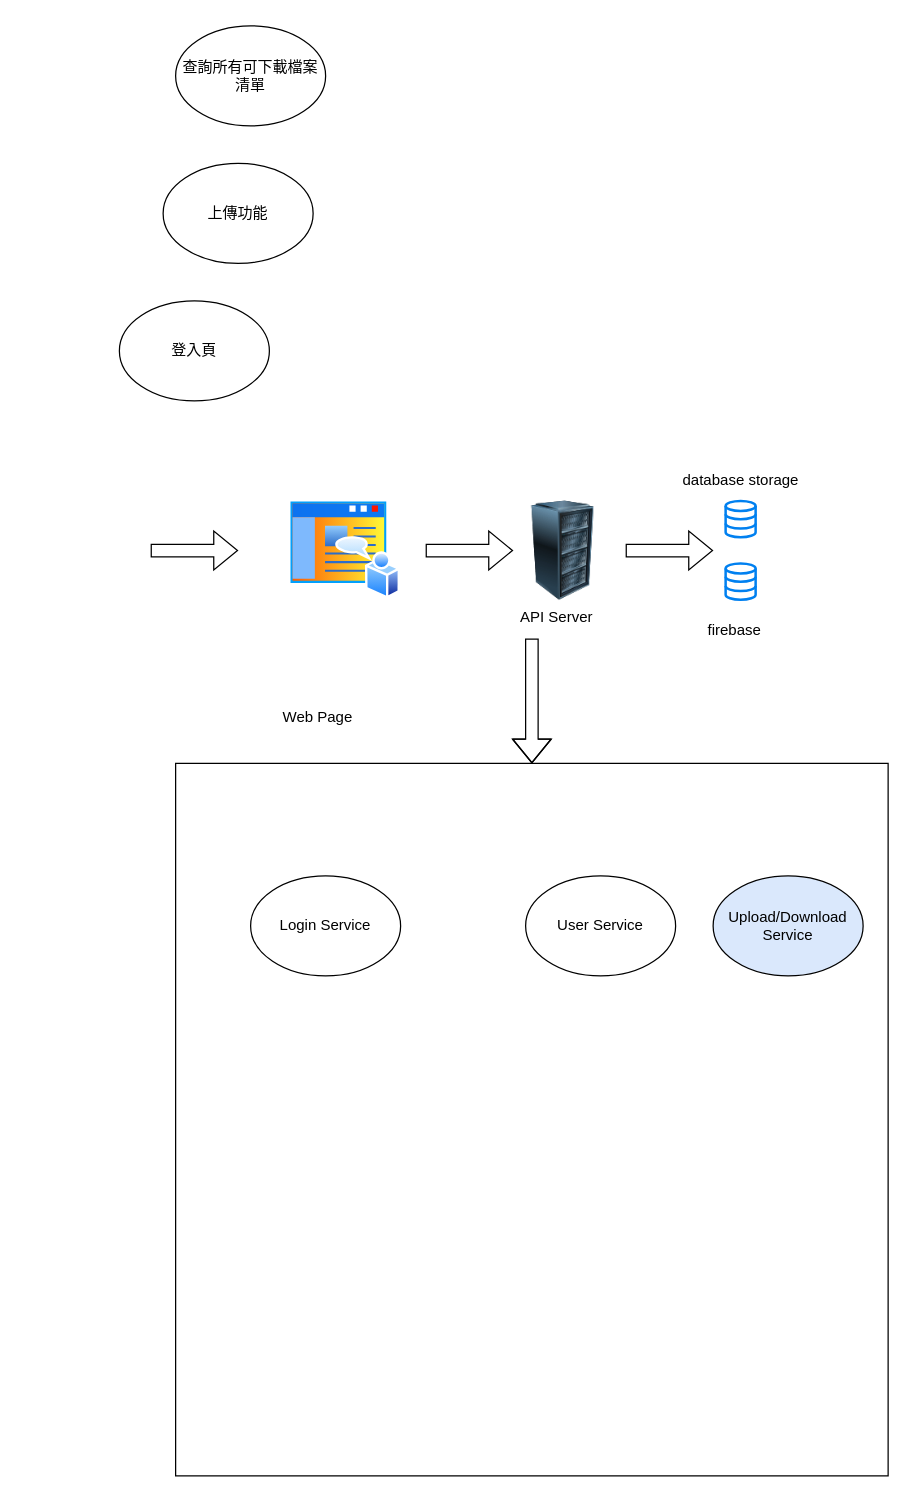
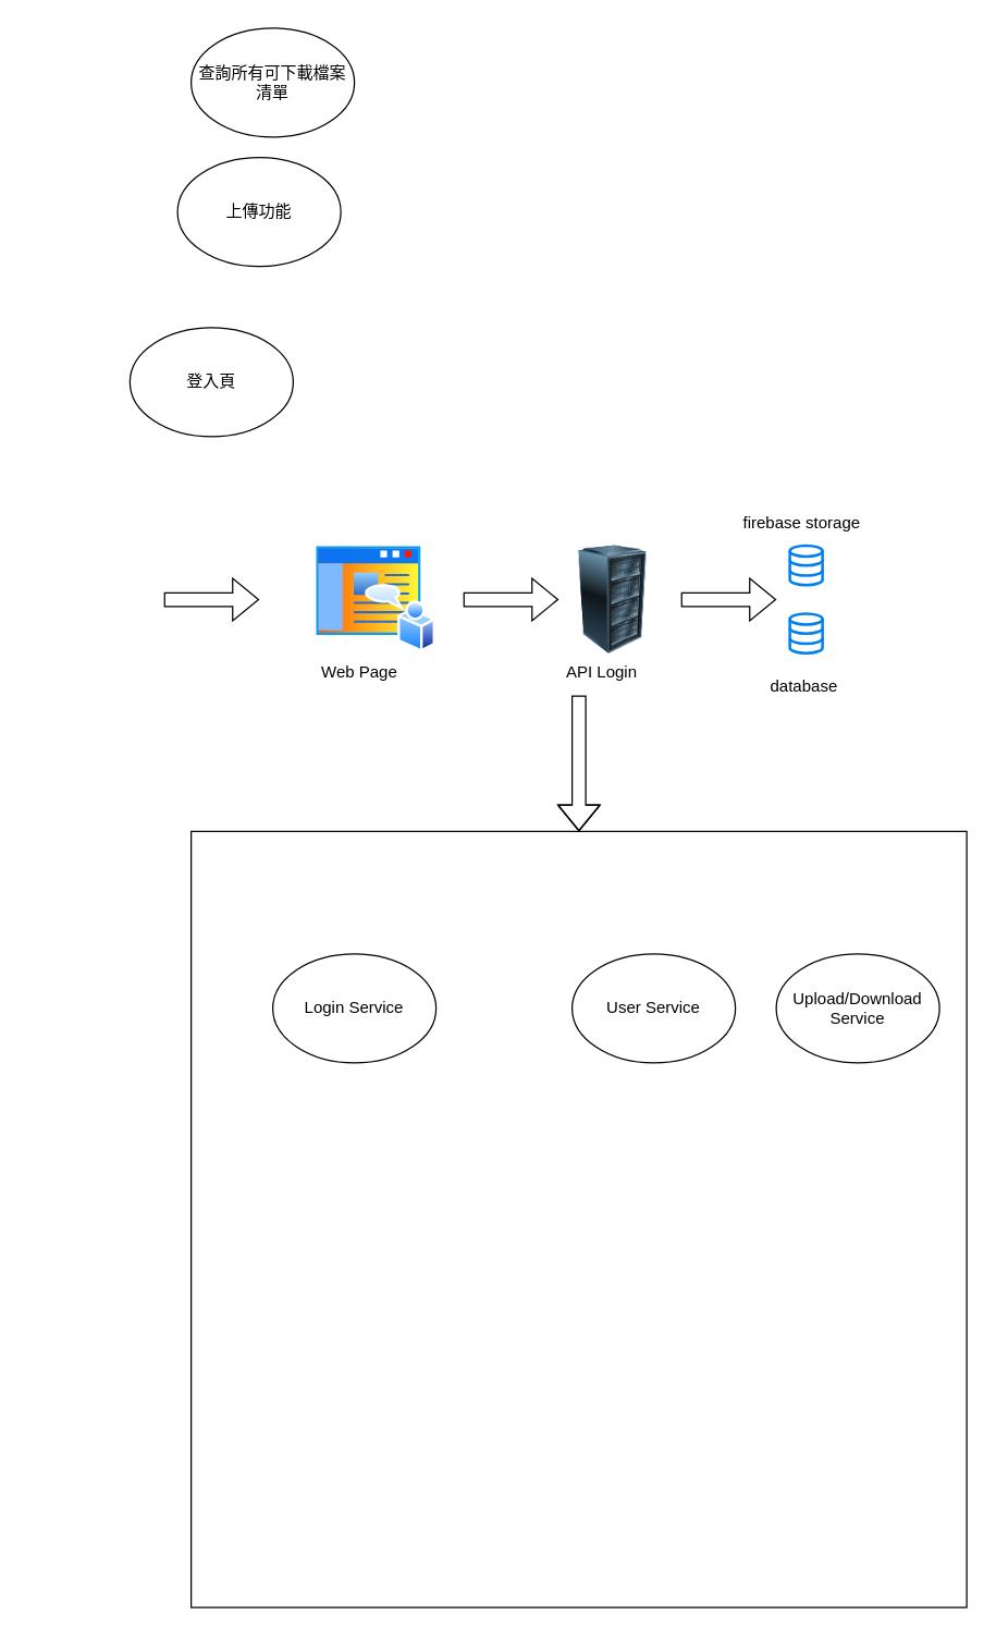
- <mxCell id="20" value="上傳功能" style="ellipse;whiteSpace=wrap;html=1;" vertex="1" parent="1"><mxGeometry x="130" y="130" width="120" height="80" as="geometry" /></mxCell>
+ <mxCell id="20" value="上傳功能" style="ellipse;whiteSpace=wrap;html=1;" vertex="1" parent="1"><mxGeometry x="130" y="115" width="120" height="80" as="geometry" /></mxCell>
- <mxCell id="5" value="database storage" style="text;strokeColor=none;fillColor=none;spacingLeft=4;spacingRight=4;overflow=hidden;rotatable=0;points=[[0,0.5],[1,0.5]];portConstraint=eastwest;fontSize=12;" vertex="1" parent="1"><mxGeometry x="540" y="370" width="124" height="30" as="geometry" /></mxCell>
+ <mxCell id="5" value="firebase storage" style="text;strokeColor=none;fillColor=none;spacingLeft=4;spacingRight=4;overflow=hidden;rotatable=0;points=[[0,0.5],[1,0.5]];portConstraint=eastwest;fontSize=12;" vertex="1" parent="1"><mxGeometry x="540" y="370" width="124" height="30" as="geometry" /></mxCell>
- <mxCell id="8" value="API Server" style="text;strokeColor=none;fillColor=none;spacingLeft=4;spacingRight=4;overflow=hidden;rotatable=0;points=[[0,0.5],[1,0.5]];portConstraint=eastwest;fontSize=12;" vertex="1" parent="1"><mxGeometry x="410" y="479.1" width="124" height="30" as="geometry" /></mxCell>
+ <mxCell id="8" value="API Login" style="text;strokeColor=none;fillColor=none;spacingLeft=4;spacingRight=4;overflow=hidden;rotatable=0;points=[[0,0.5],[1,0.5]];portConstraint=eastwest;fontSize=12;" vertex="1" parent="1"><mxGeometry x="410" y="479.1" width="124" height="30" as="geometry" /></mxCell>
- <mxCell id="6" value="firebase" style="text;strokeColor=none;fillColor=none;spacingLeft=4;spacingRight=4;overflow=hidden;rotatable=0;points=[[0,0.5],[1,0.5]];portConstraint=eastwest;fontSize=12;" vertex="1" parent="1"><mxGeometry x="560" y="490" width="124" height="30" as="geometry" /></mxCell>
+ <mxCell id="6" value="database" style="text;strokeColor=none;fillColor=none;spacingLeft=4;spacingRight=4;overflow=hidden;rotatable=0;points=[[0,0.5],[1,0.5]];portConstraint=eastwest;fontSize=12;" vertex="1" parent="1"><mxGeometry x="560" y="490" width="124" height="30" as="geometry" /></mxCell>
- <mxCell id="10" value="Web Page" style="text;strokeColor=none;fillColor=none;spacingLeft=4;spacingRight=4;overflow=hidden;rotatable=0;points=[[0,0.5],[1,0.5]];portConstraint=eastwest;fontSize=12;" vertex="1" parent="1"><mxGeometry x="220" y="559.1" width="124" height="30" as="geometry" /></mxCell>
+ <mxCell id="10" value="Web Page" style="text;strokeColor=none;fillColor=none;spacingLeft=4;spacingRight=4;overflow=hidden;rotatable=0;points=[[0,0.5],[1,0.5]];portConstraint=eastwest;fontSize=12;" vertex="1" parent="1"><mxGeometry x="230" y="479.1" width="124" height="30" as="geometry" /></mxCell>
- <mxCell id="16" value="Upload/Download Service" style="ellipse;whiteSpace=wrap;html=1;fillColor=#dae8fc;" vertex="1" parent="1"><mxGeometry x="570" y="700" width="120" height="80" as="geometry" /></mxCell>
+ <mxCell id="16" value="Upload/Download Service" style="ellipse;whiteSpace=wrap;html=1;" vertex="1" parent="1"><mxGeometry x="570" y="700" width="120" height="80" as="geometry" /></mxCell>
